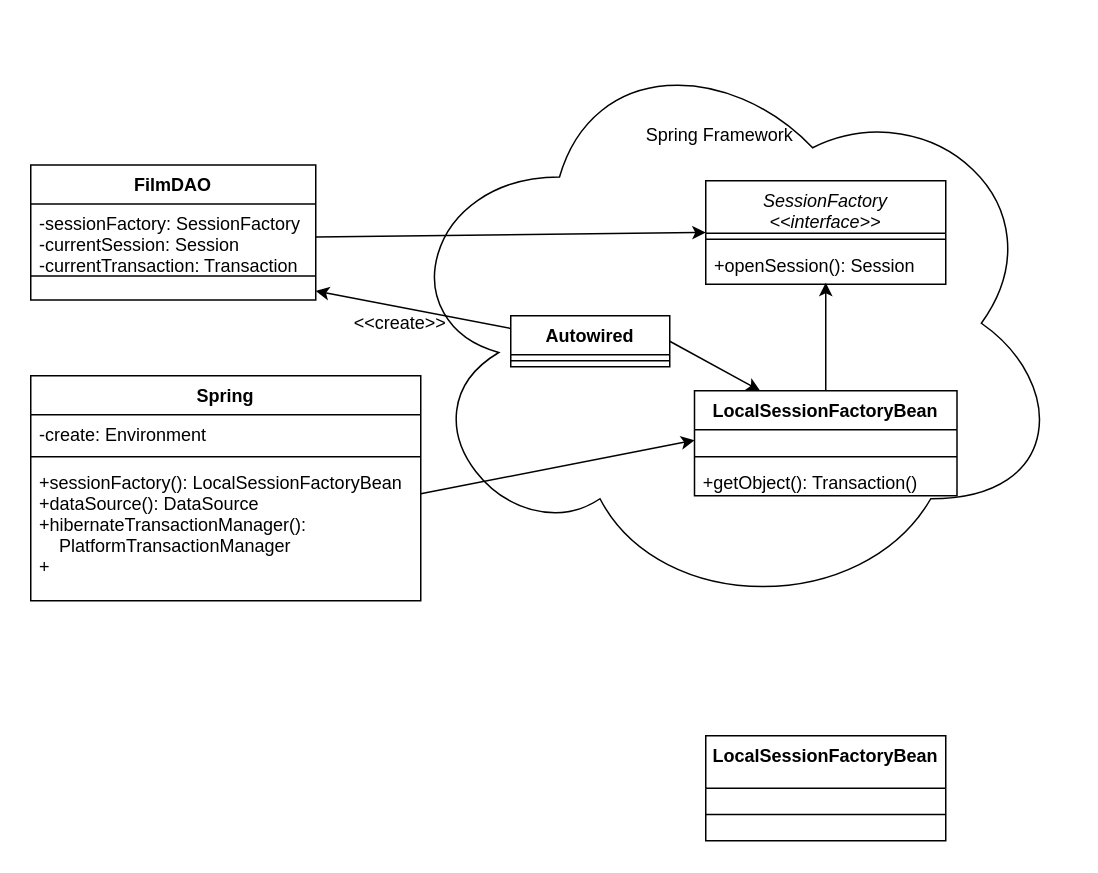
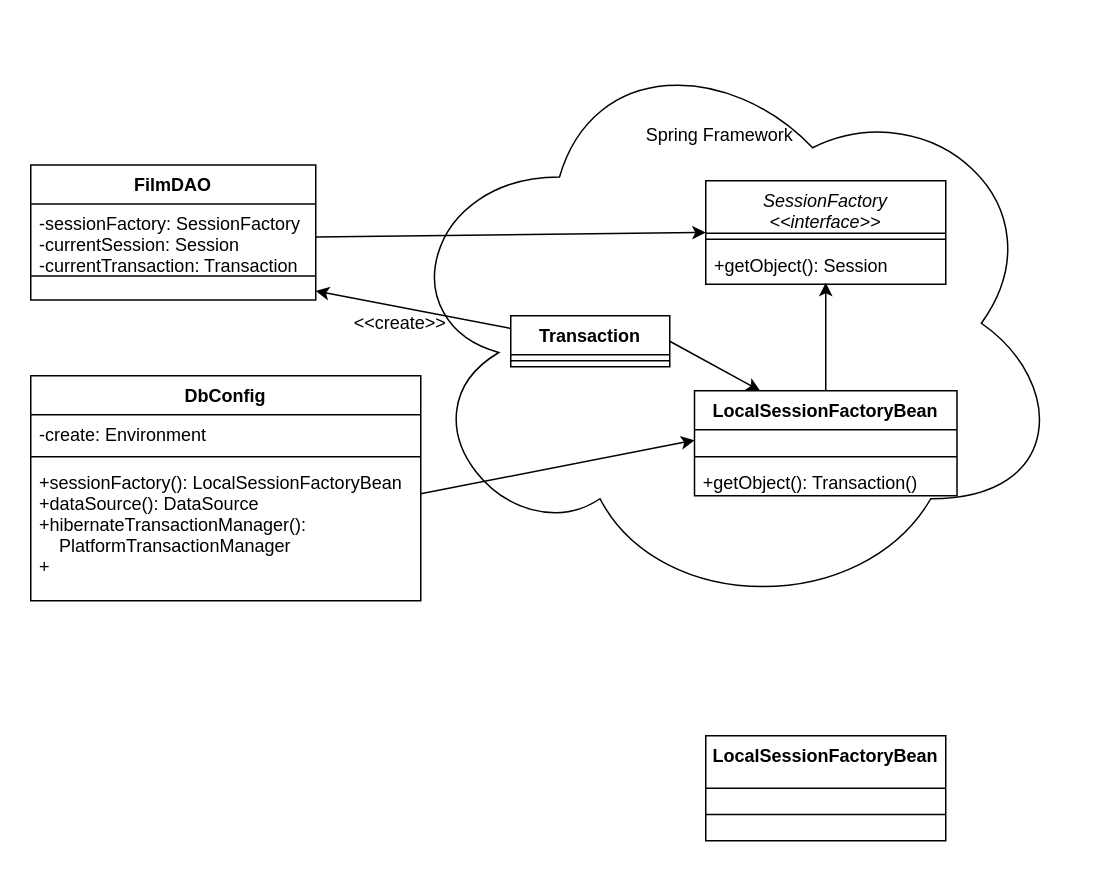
- <mxCell id="9" value="+openSession(): Session" style="text;strokeColor=none;fillColor=none;align=left;verticalAlign=top;spacingLeft=4;spacingRight=4;overflow=hidden;rotatable=0;points=[[0,0.5],[1,0.5]];portConstraint=eastwest;" parent="7" vertex="1"><mxGeometry y="43" width="160" height="26" as="geometry" /></mxCell>
+ <mxCell id="9" value="+getObject(): Session" style="text;strokeColor=none;fillColor=none;align=left;verticalAlign=top;spacingLeft=4;spacingRight=4;overflow=hidden;rotatable=0;points=[[0,0.5],[1,0.5]];portConstraint=eastwest;" parent="7" vertex="1"><mxGeometry y="43" width="160" height="26" as="geometry" /></mxCell>
- <mxCell id="17" value="Autowired" style="swimlane;fontStyle=1;align=center;verticalAlign=top;childLayout=stackLayout;horizontal=1;startSize=26;horizontalStack=0;resizeParent=1;resizeParentMax=0;resizeLast=0;collapsible=1;marginBottom=0;" parent="1" vertex="1"><mxGeometry x="340" y="210" width="106" height="34" as="geometry" /></mxCell>
+ <mxCell id="17" value="Transaction" style="swimlane;fontStyle=1;align=center;verticalAlign=top;childLayout=stackLayout;horizontal=1;startSize=26;horizontalStack=0;resizeParent=1;resizeParentMax=0;resizeLast=0;collapsible=1;marginBottom=0;" parent="1" vertex="1"><mxGeometry x="340" y="210" width="106" height="34" as="geometry" /></mxCell>
- <mxCell id="13" value="Spring" style="swimlane;fontStyle=1;align=center;verticalAlign=top;childLayout=stackLayout;horizontal=1;startSize=26;horizontalStack=0;resizeParent=1;resizeParentMax=0;resizeLast=0;collapsible=1;marginBottom=0;" parent="1" vertex="1"><mxGeometry x="20" y="250" width="260" height="150" as="geometry" /></mxCell>
+ <mxCell id="13" value="DbConfig" style="swimlane;fontStyle=1;align=center;verticalAlign=top;childLayout=stackLayout;horizontal=1;startSize=26;horizontalStack=0;resizeParent=1;resizeParentMax=0;resizeLast=0;collapsible=1;marginBottom=0;" parent="1" vertex="1"><mxGeometry x="20" y="250" width="260" height="150" as="geometry" /></mxCell>
